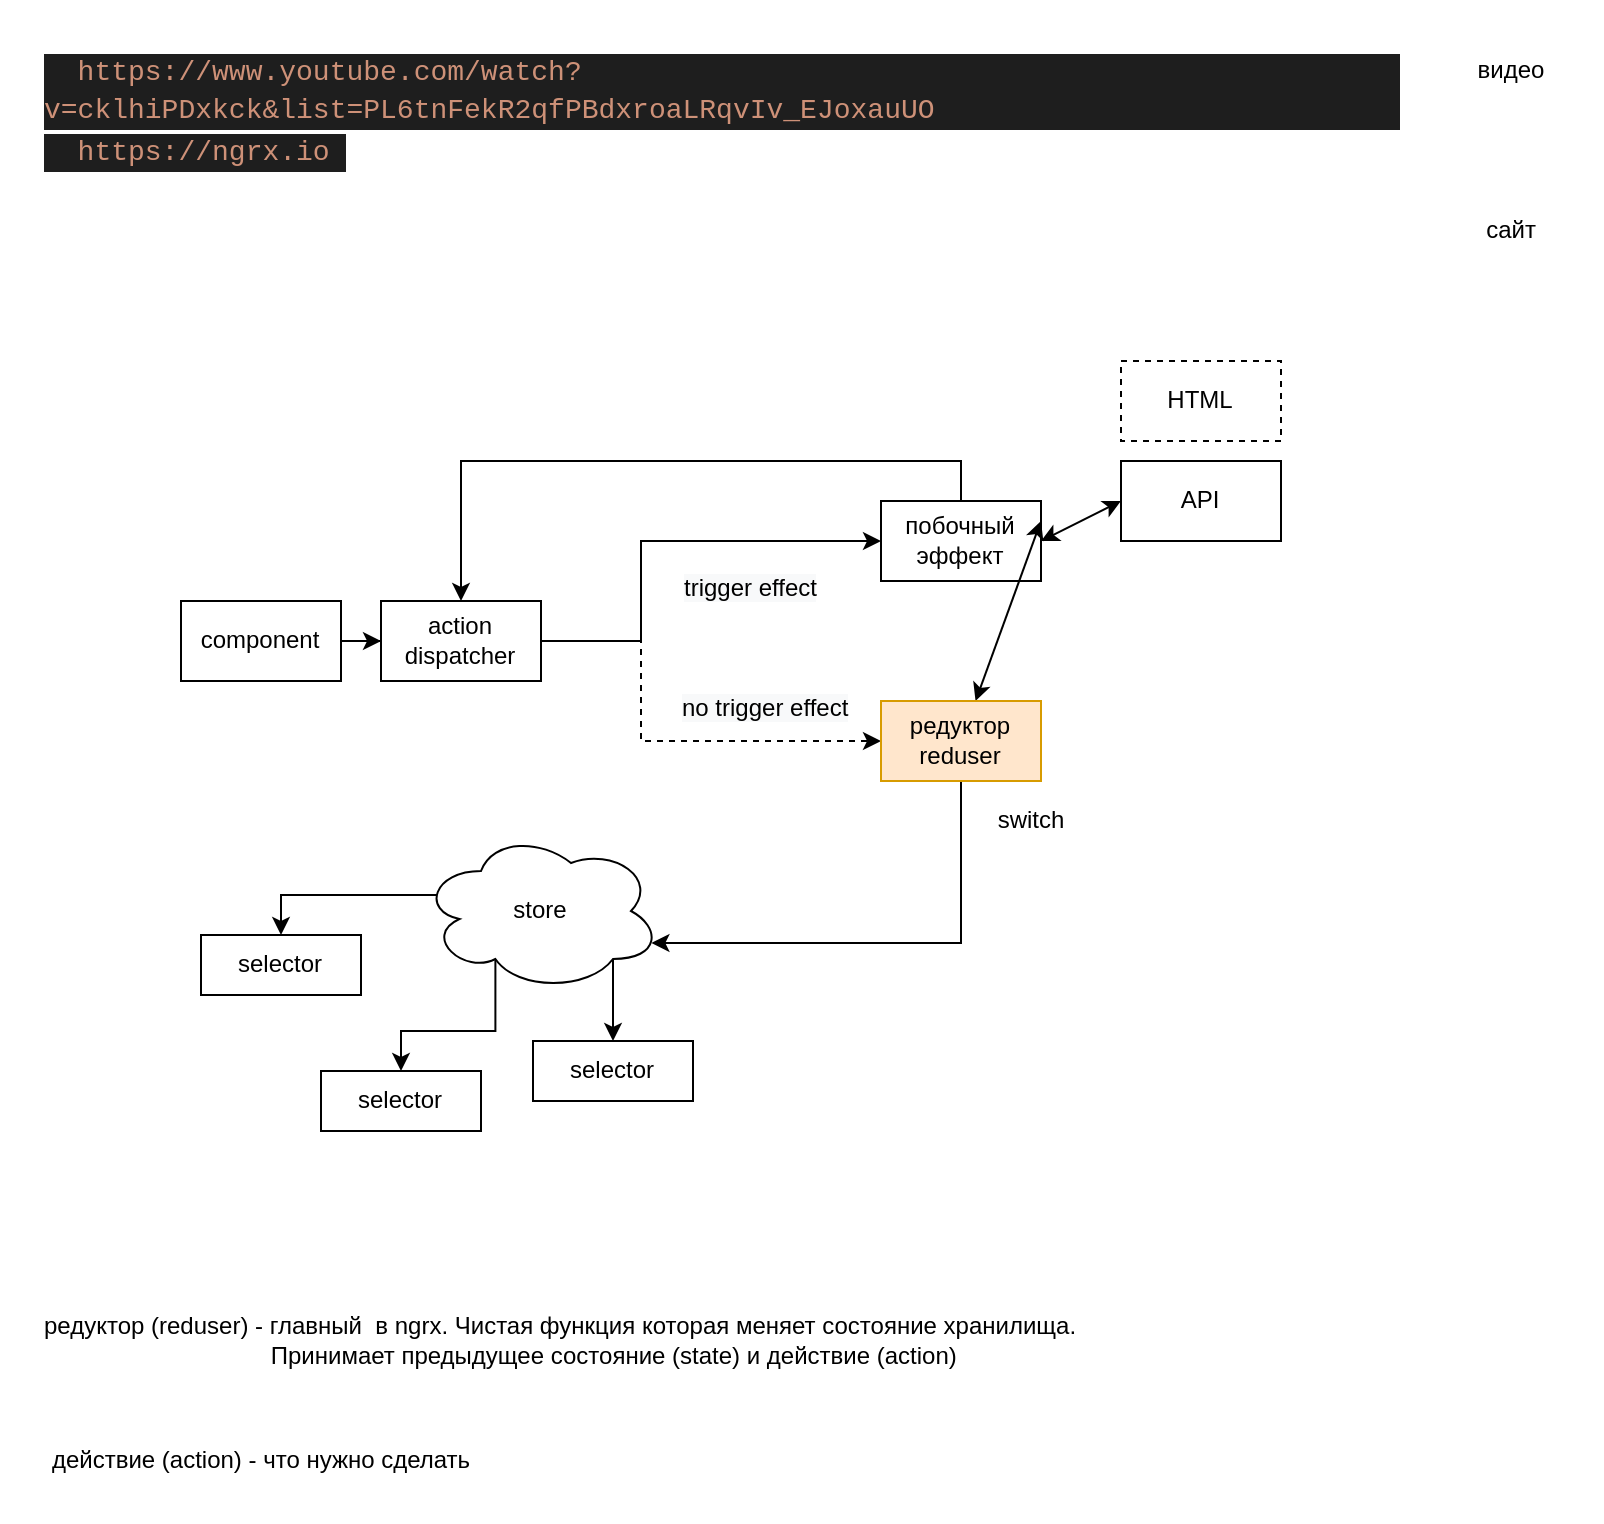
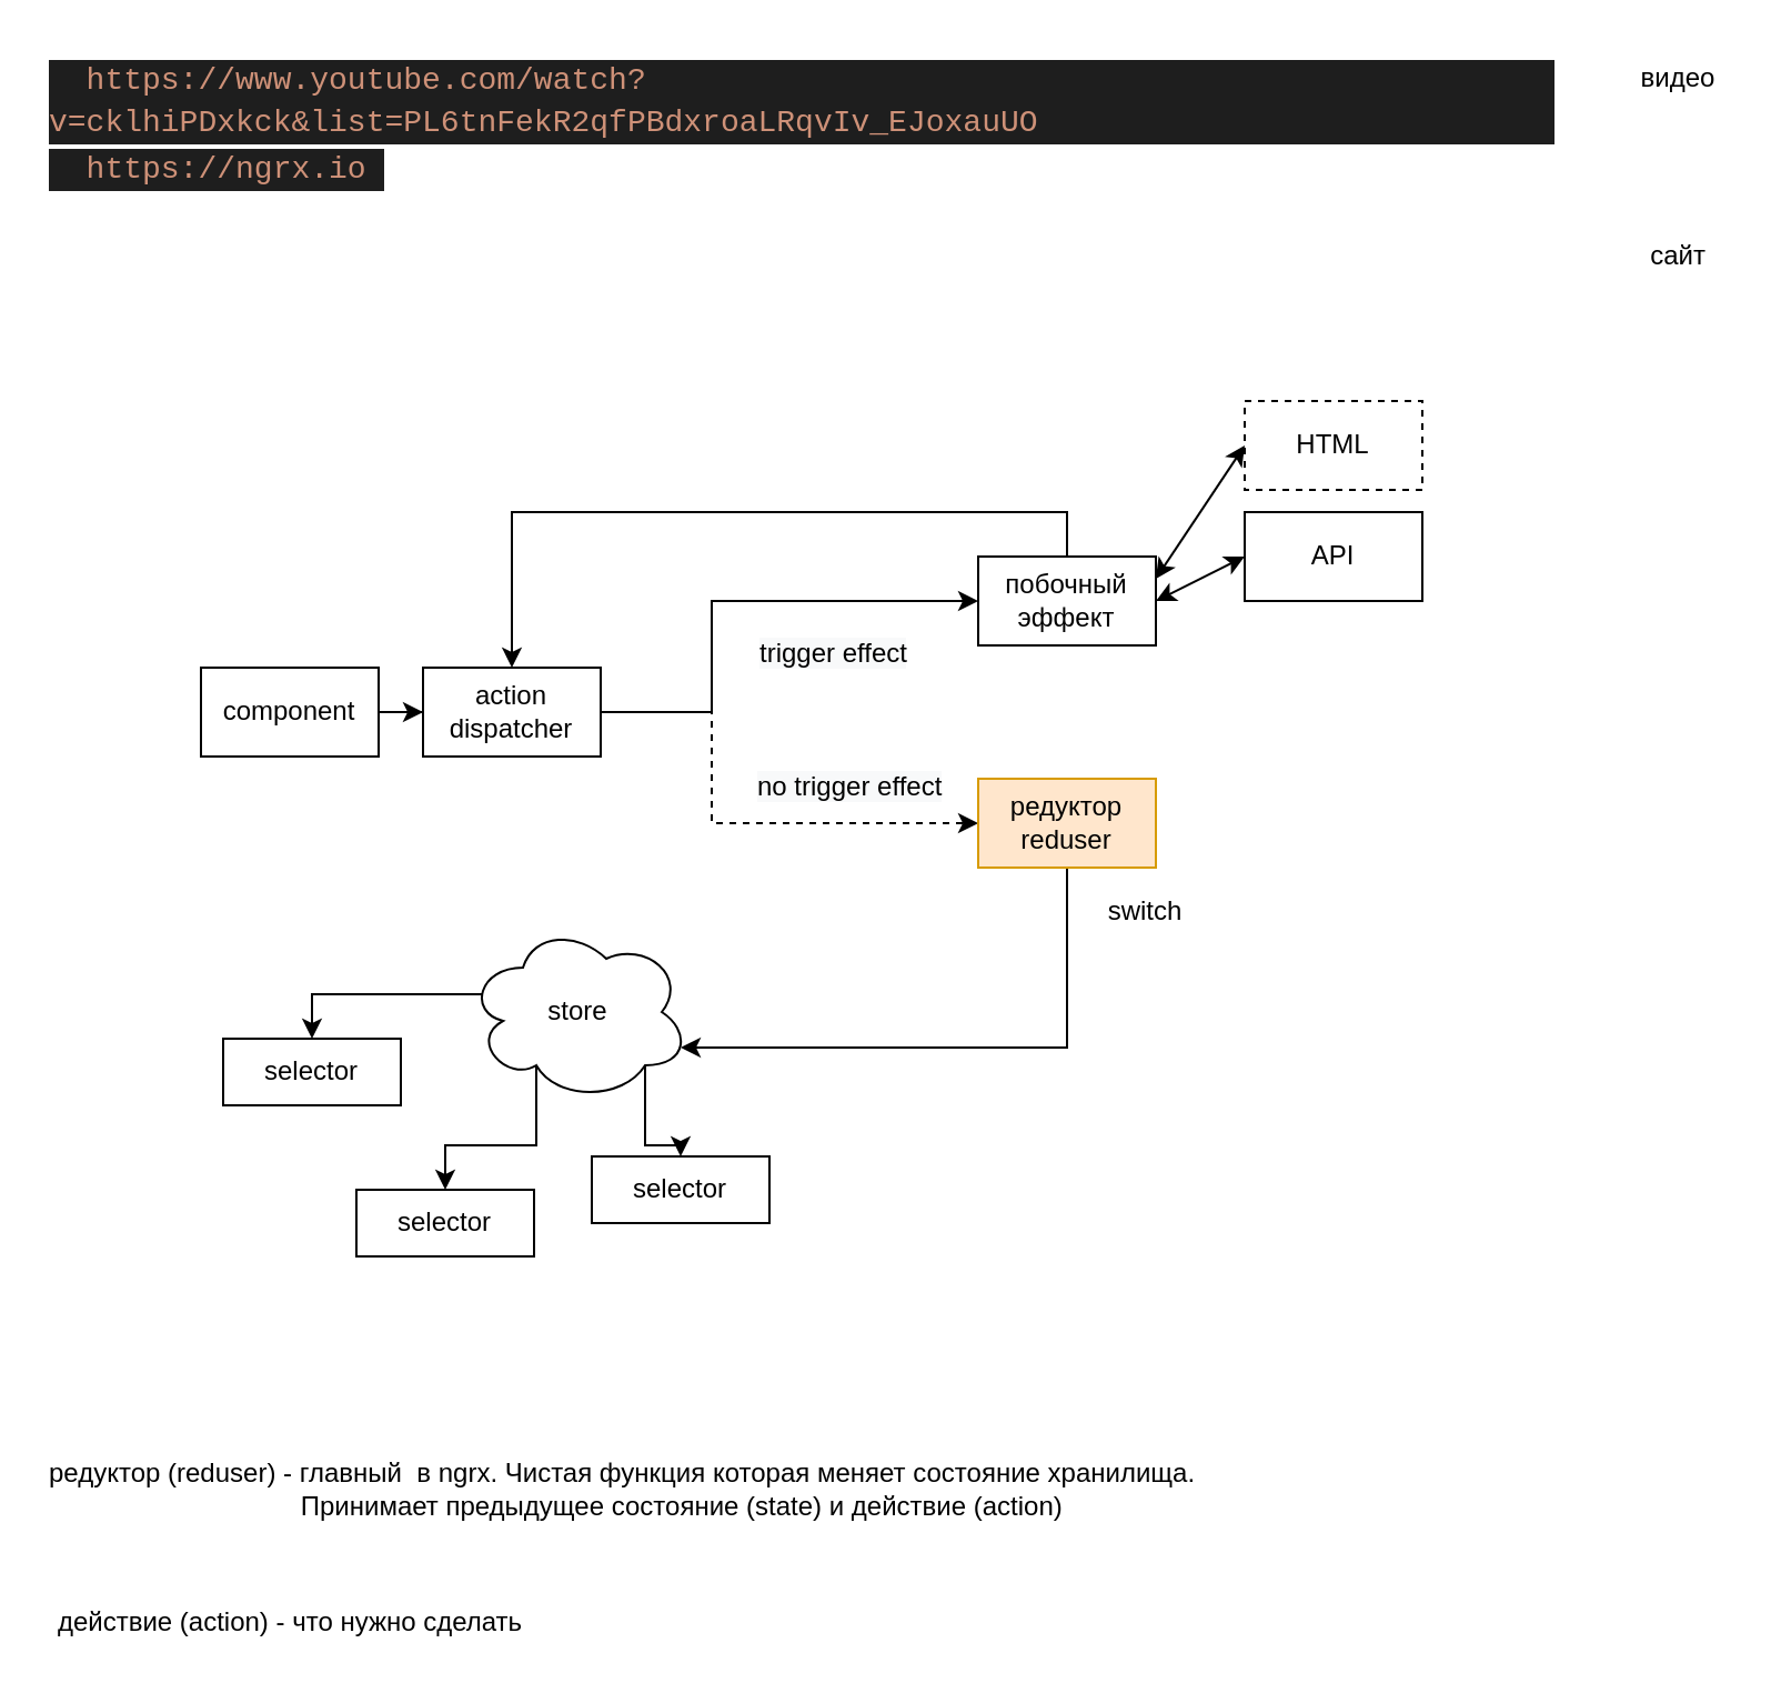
- <mxCell id="13" value="" style="endArrow=classic;startArrow=classic;html=1;exitX=1;exitY=0.25;exitDx=0;exitDy=0;" parent="1" source="10" target="16" edge="1"><mxGeometry width="50" height="50" relative="1" as="geometry"><mxPoint x="470" y="290" as="sourcePoint" /><mxPoint x="520" y="240" as="targetPoint" /></mxGeometry></mxCell>
+ <mxCell id="13" value="" style="endArrow=classic;startArrow=classic;html=1;entryX=0;entryY=0.5;entryDx=0;entryDy=0;exitX=1;exitY=0.25;exitDx=0;exitDy=0;" parent="1" source="10" target="11" edge="1"><mxGeometry width="50" height="50" relative="1" as="geometry"><mxPoint x="470" y="290" as="sourcePoint" /><mxPoint x="520" y="240" as="targetPoint" /></mxGeometry></mxCell>
- <mxCell id="21" value="store" style="ellipse;shape=cloud;whiteSpace=wrap;html=1;" parent="1" vertex="1"><mxGeometry x="210" y="415" width="120" height="80" as="geometry" /></mxCell>
+ <mxCell id="21" value="store" style="ellipse;shape=cloud;whiteSpace=wrap;html=1;" parent="1" vertex="1"><mxGeometry x="210" y="415" width="100" height="80" as="geometry" /></mxCell>
